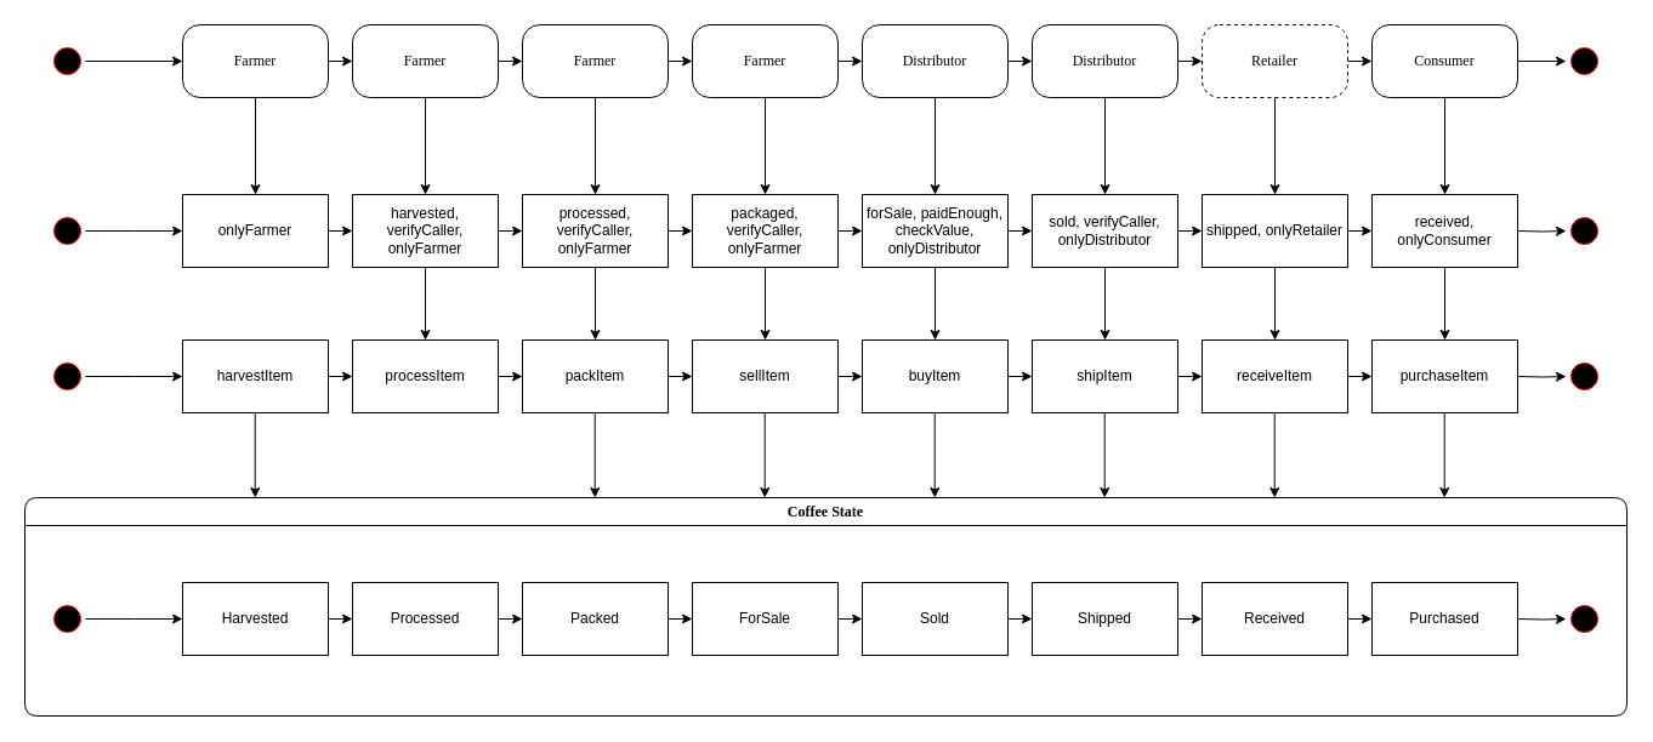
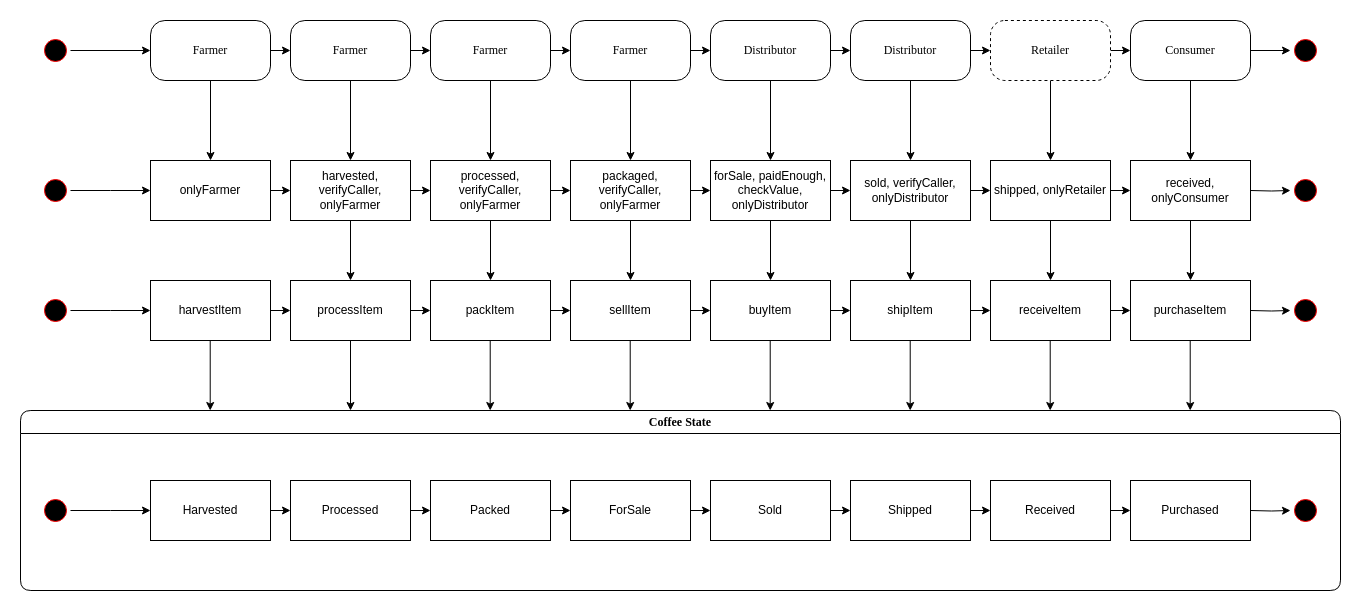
+ <mxCell id="80" style="edgeStyle=orthogonalEdgeStyle;rounded=0;orthogonalLoop=1;jettySize=auto;html=1;exitX=0.5;exitY=1;exitDx=0;exitDy=0;entryX=0.25;entryY=0;entryDx=0;entryDy=0;" edge="1" parent="1" source="81" target="7"><mxGeometry relative="1" as="geometry" /></mxCell>
